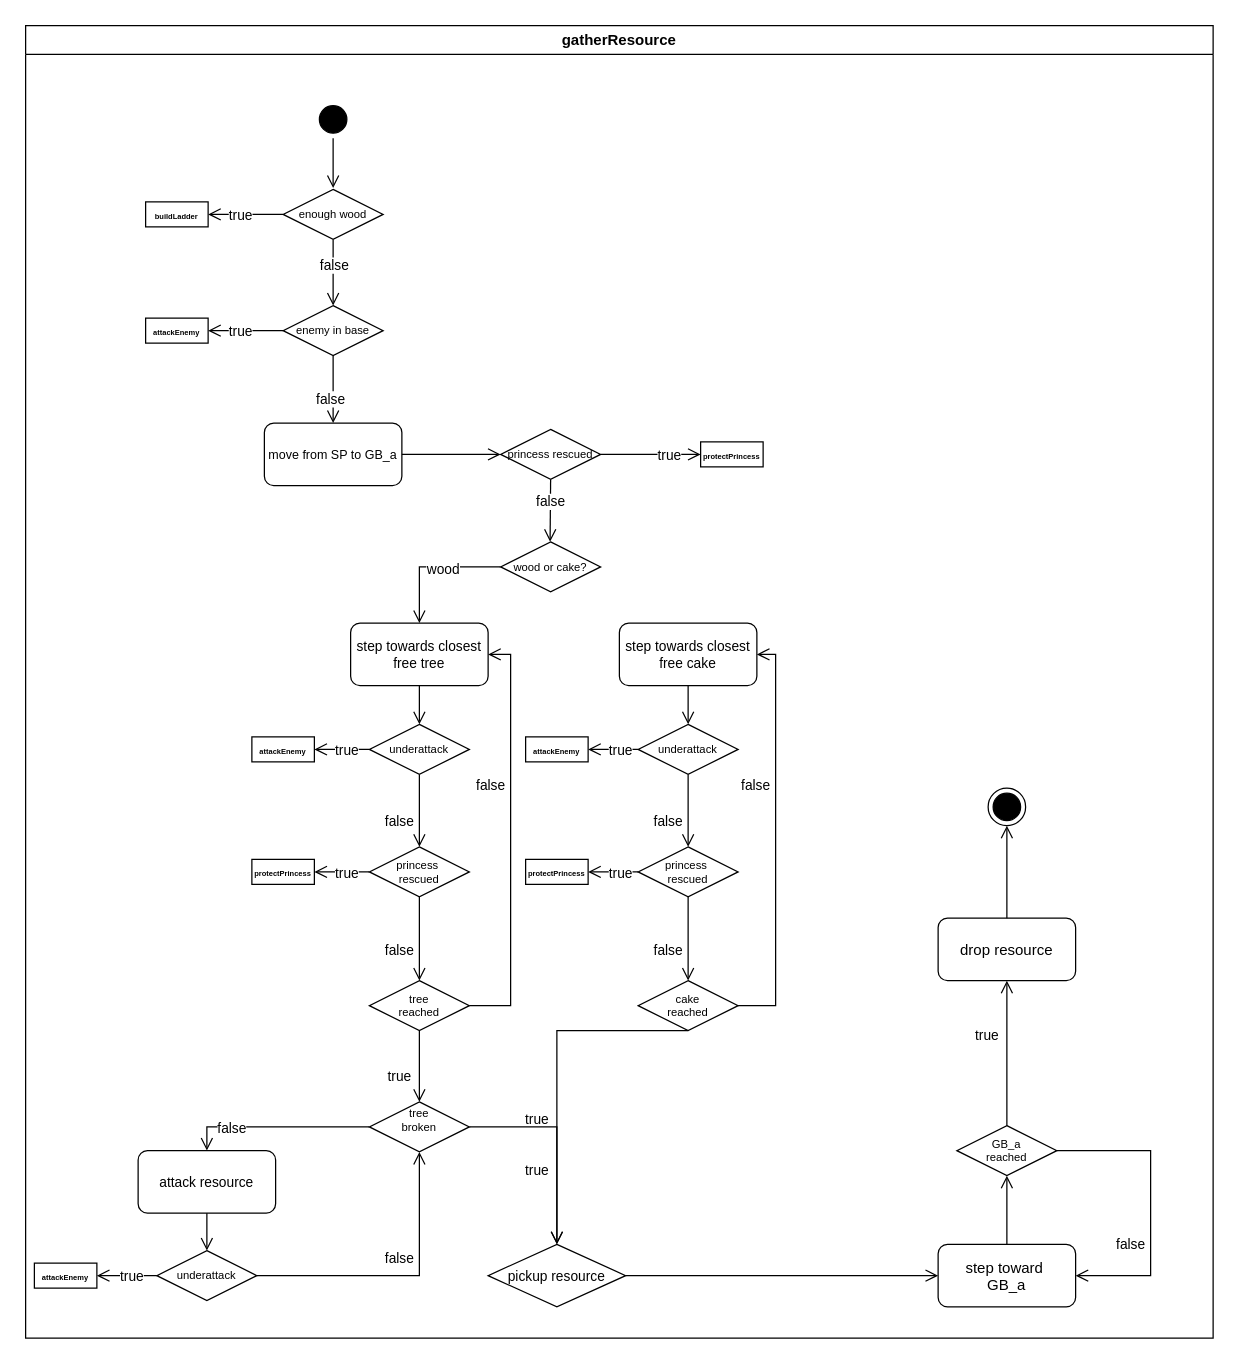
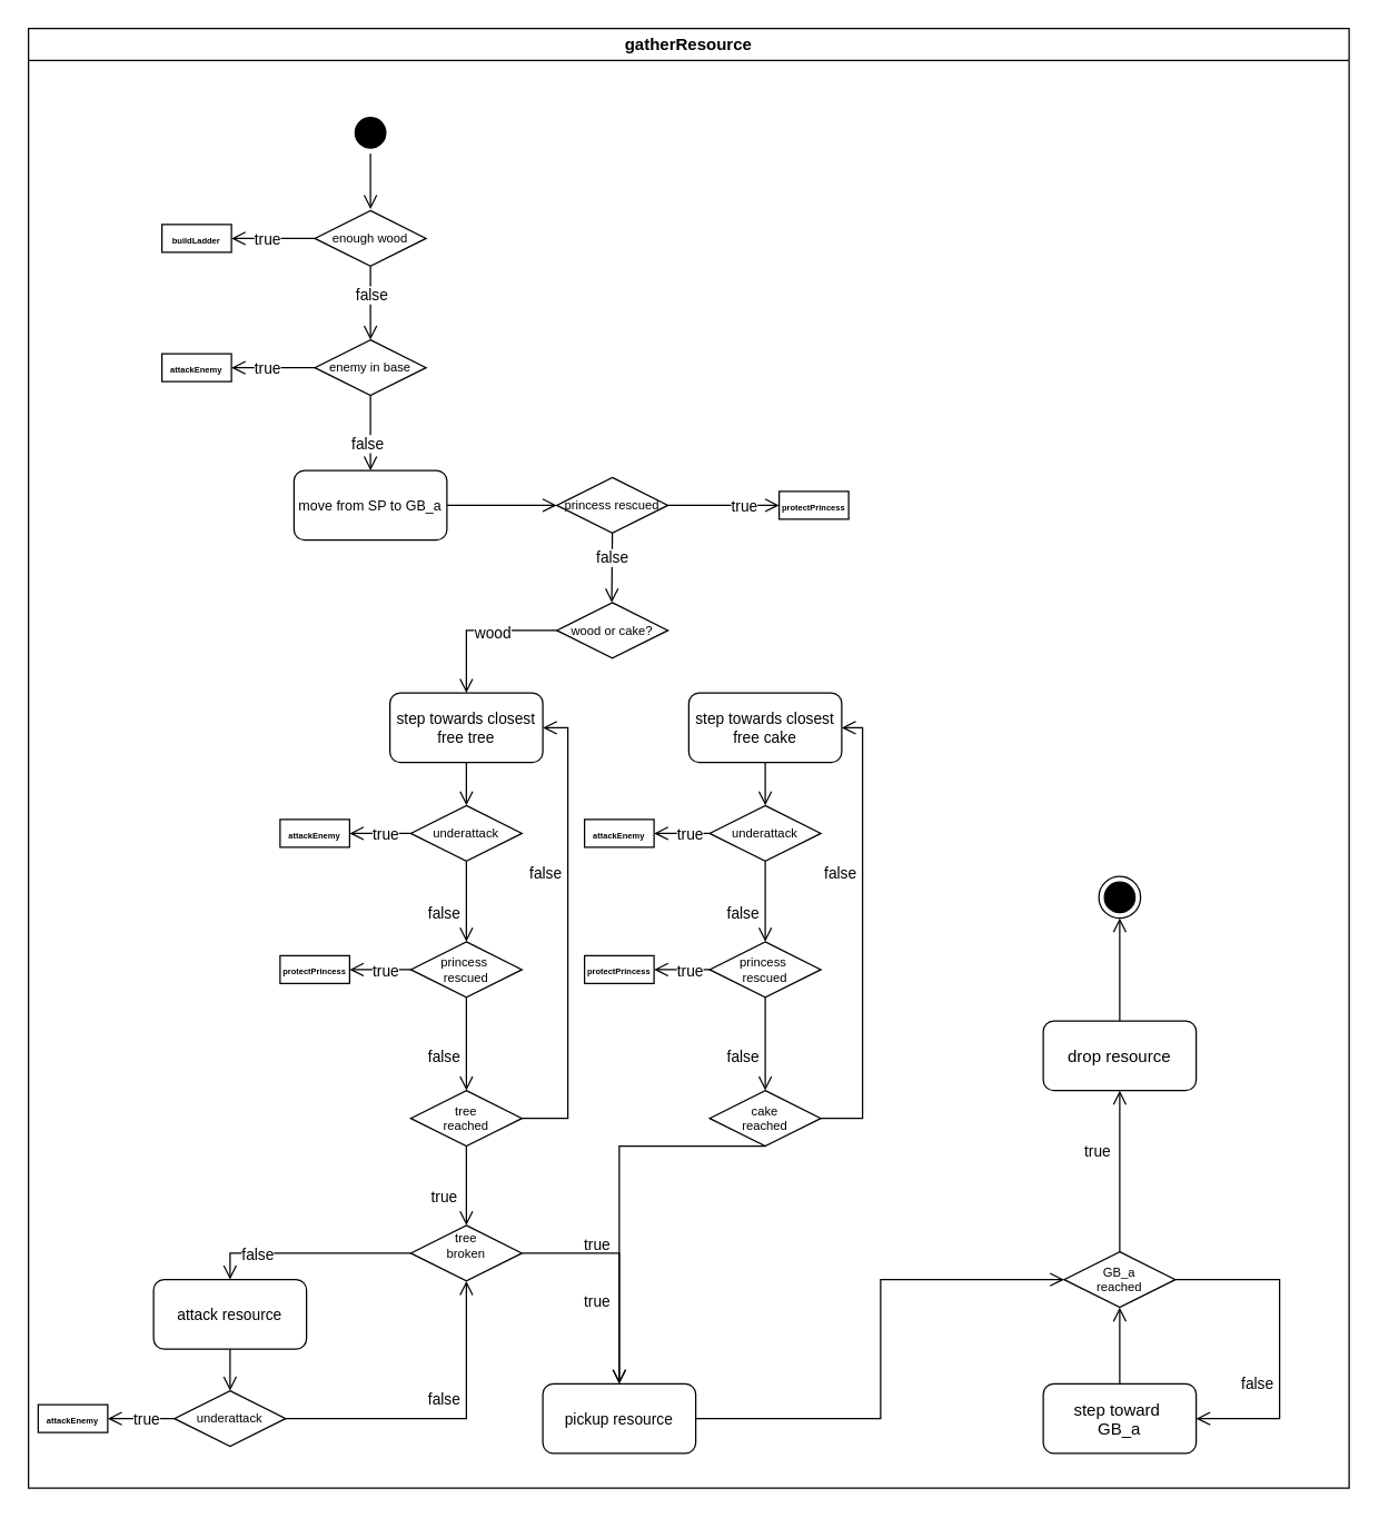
- <mxCell id="77" value="pickup resource" style="rhombus;fontSize=11;" parent="2" vertex="1"><mxGeometry x="370" y="975" width="110" height="50" as="geometry" /></mxCell>
+ <mxCell id="77" value="pickup resource" style="rounded=1;fontSize=11;" parent="2" vertex="1"><mxGeometry x="370" y="975" width="110" height="50" as="geometry" /></mxCell>
- <mxCell id="79" value="" style="edgeStyle=elbowEdgeStyle;elbow=horizontal;verticalAlign=bottom;endArrow=open;endSize=8;endFill=1;rounded=0;exitX=1;exitY=0.5;exitDx=0;exitDy=0;entryX=0;entryY=0.5;entryDx=0;entryDy=0;" parent="2" source="77" target="78" edge="1"><mxGeometry x="-1040" y="-348" as="geometry"><mxPoint x="660" y="1000" as="targetPoint" /><mxPoint x="660.14" y="985" as="sourcePoint" /></mxGeometry></mxCell>
+ <mxCell id="79" value="" style="edgeStyle=elbowEdgeStyle;elbow=horizontal;verticalAlign=bottom;endArrow=open;endSize=8;endFill=1;rounded=0;exitX=1;exitY=0.5;exitDx=0;exitDy=0;" parent="2" source="77" target="80" edge="1"><mxGeometry x="-1040" y="-348" as="geometry"><mxPoint x="660" y="1000" as="targetPoint" /><mxPoint x="660.14" y="985" as="sourcePoint" /></mxGeometry></mxCell>
